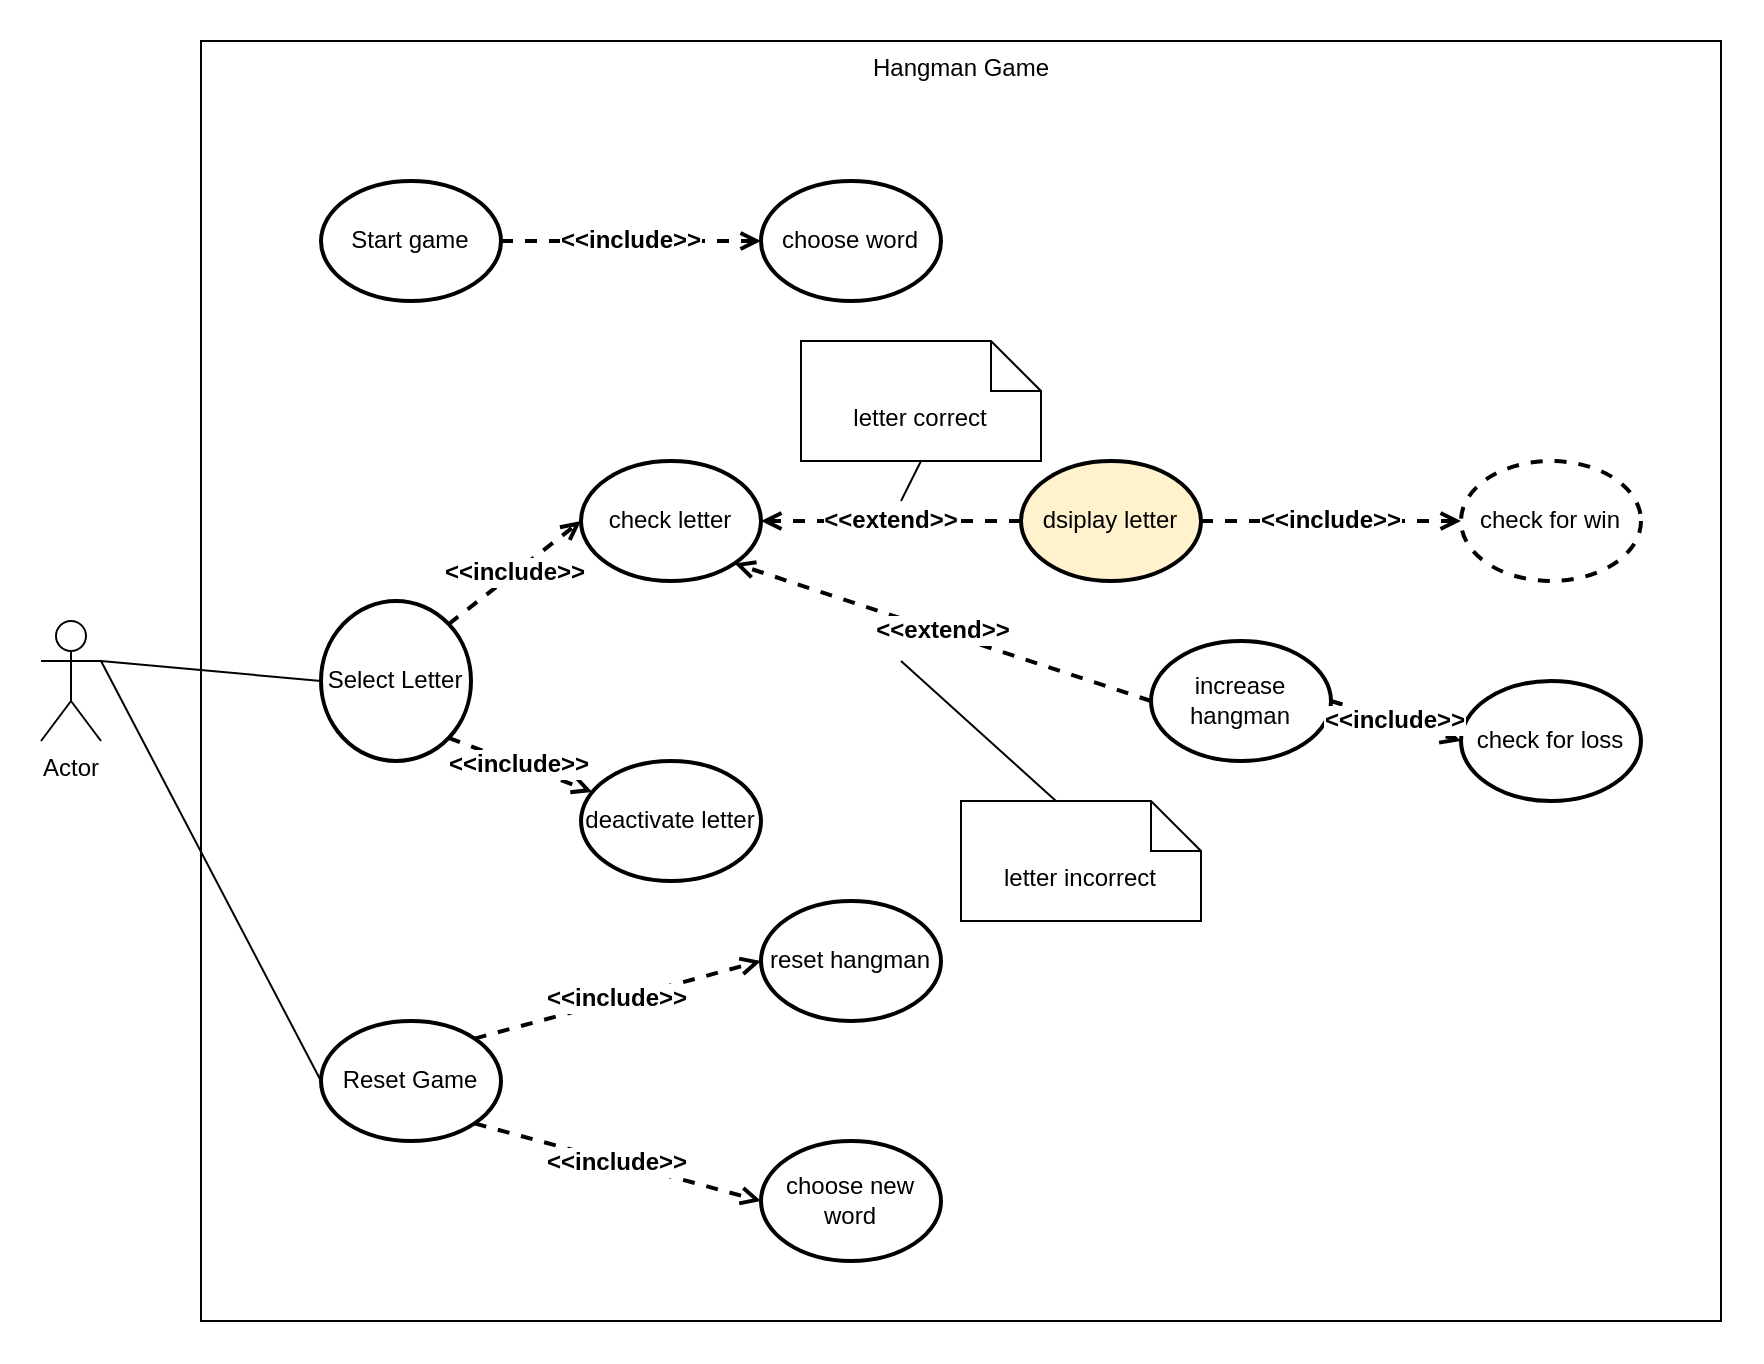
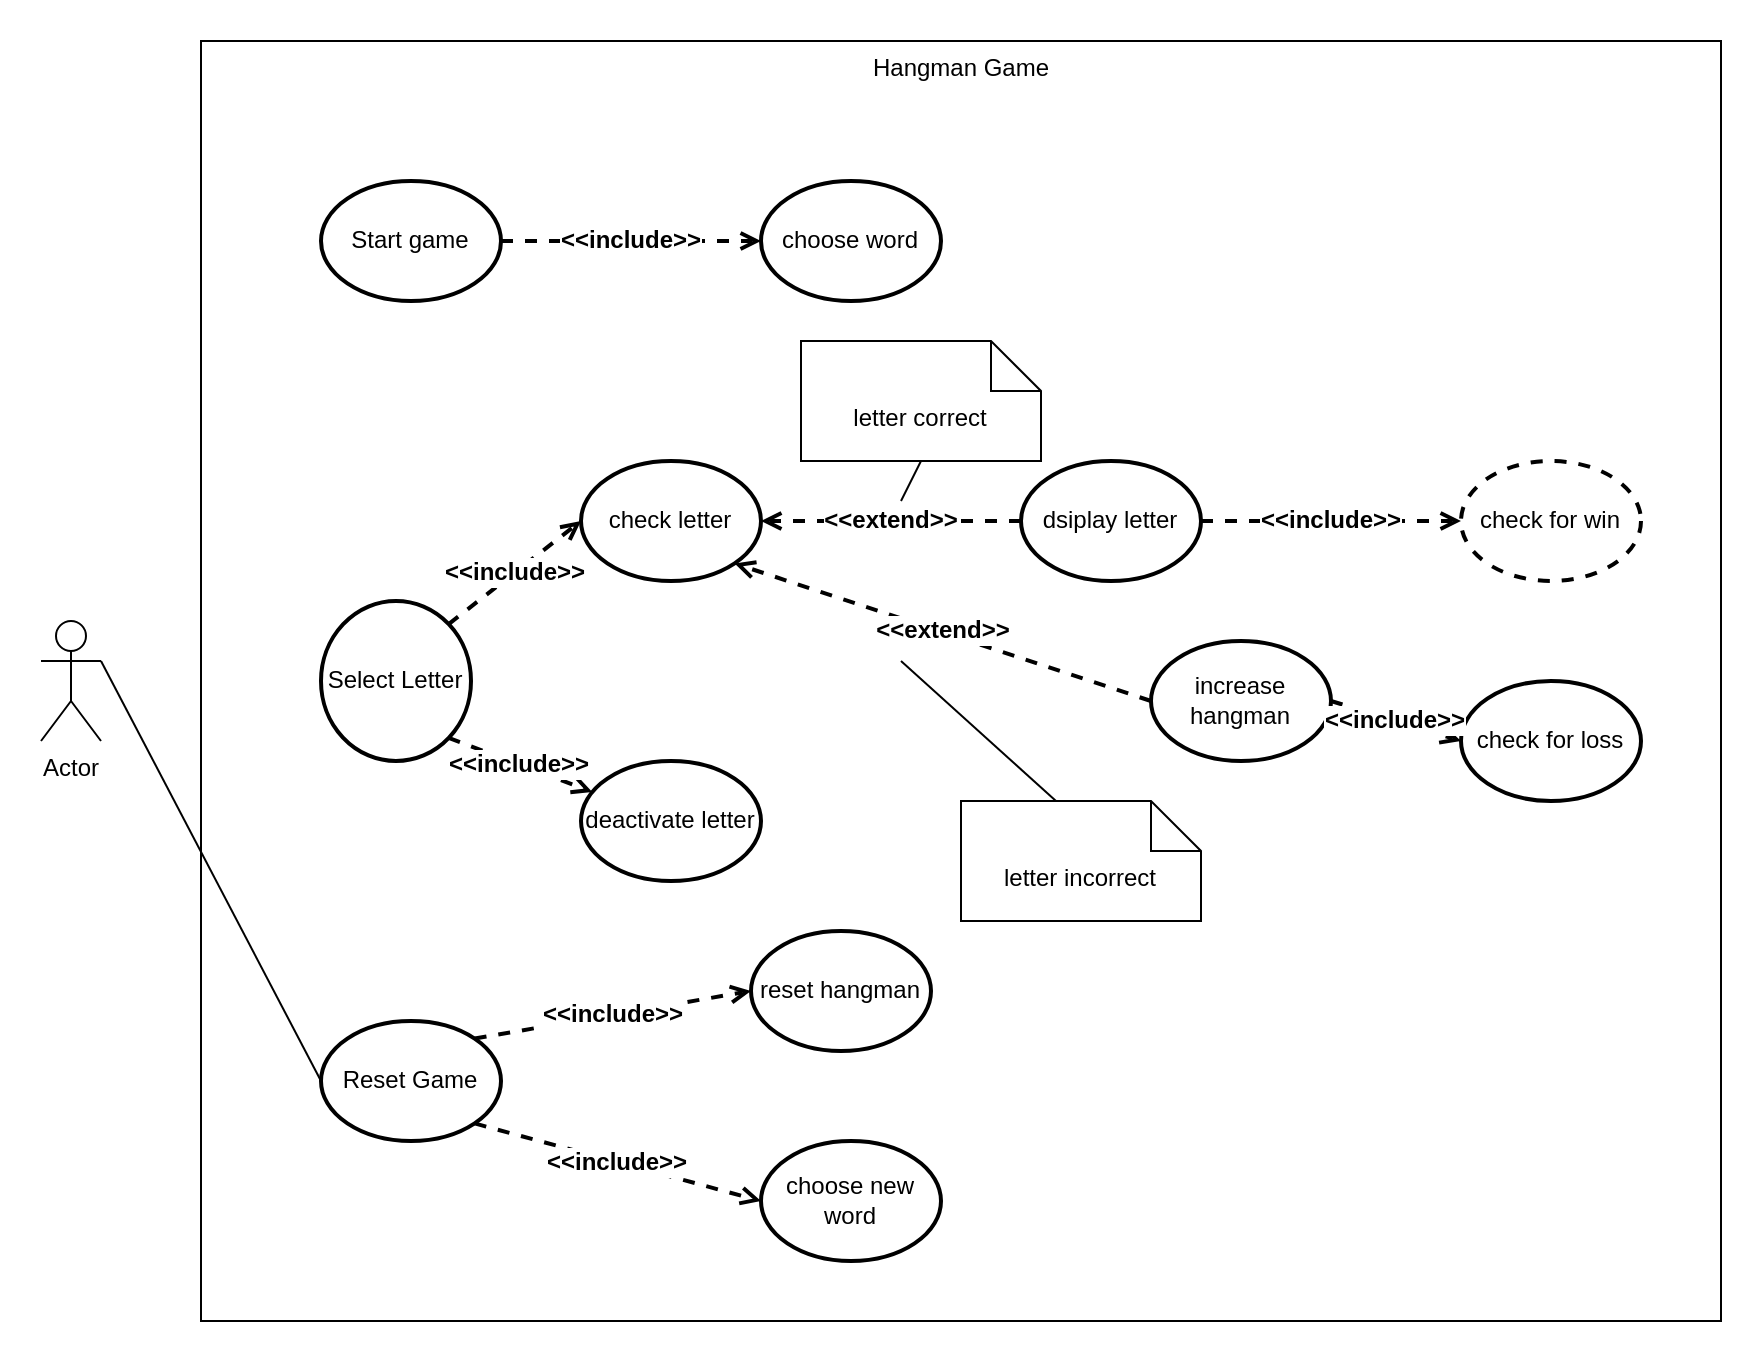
- <mxCell id="13" value="dsiplay letter" style="ellipse;whiteSpace=wrap;html=1;verticalAlign=middle;strokeWidth=2;fillColor=#fff2cc;" parent="1" vertex="1"><mxGeometry x="510" y="230" width="90" height="60" as="geometry" /></mxCell>
+ <mxCell id="13" value="dsiplay letter" style="ellipse;whiteSpace=wrap;html=1;verticalAlign=middle;strokeWidth=2;" parent="1" vertex="1"><mxGeometry x="510" y="230" width="90" height="60" as="geometry" /></mxCell>
- <mxCell id="6" style="edgeStyle=none;rounded=0;orthogonalLoop=1;jettySize=auto;html=1;exitX=1;exitY=0.333;exitDx=0;exitDy=0;exitPerimeter=0;entryX=0;entryY=0.5;entryDx=0;entryDy=0;endArrow=none;endFill=0;" parent="1" source="8" target="4" edge="1"><mxGeometry relative="1" as="geometry" /></mxCell>
- <mxCell id="25" value="reset hangman" style="ellipse;whiteSpace=wrap;html=1;verticalAlign=middle;strokeWidth=2;" parent="1" vertex="1"><mxGeometry x="380" y="450" width="90" height="60" as="geometry" /></mxCell>
+ <mxCell id="25" value="reset hangman" style="ellipse;whiteSpace=wrap;html=1;verticalAlign=middle;strokeWidth=2;" parent="1" vertex="1"><mxGeometry x="375" y="465" width="90" height="60" as="geometry" /></mxCell>
